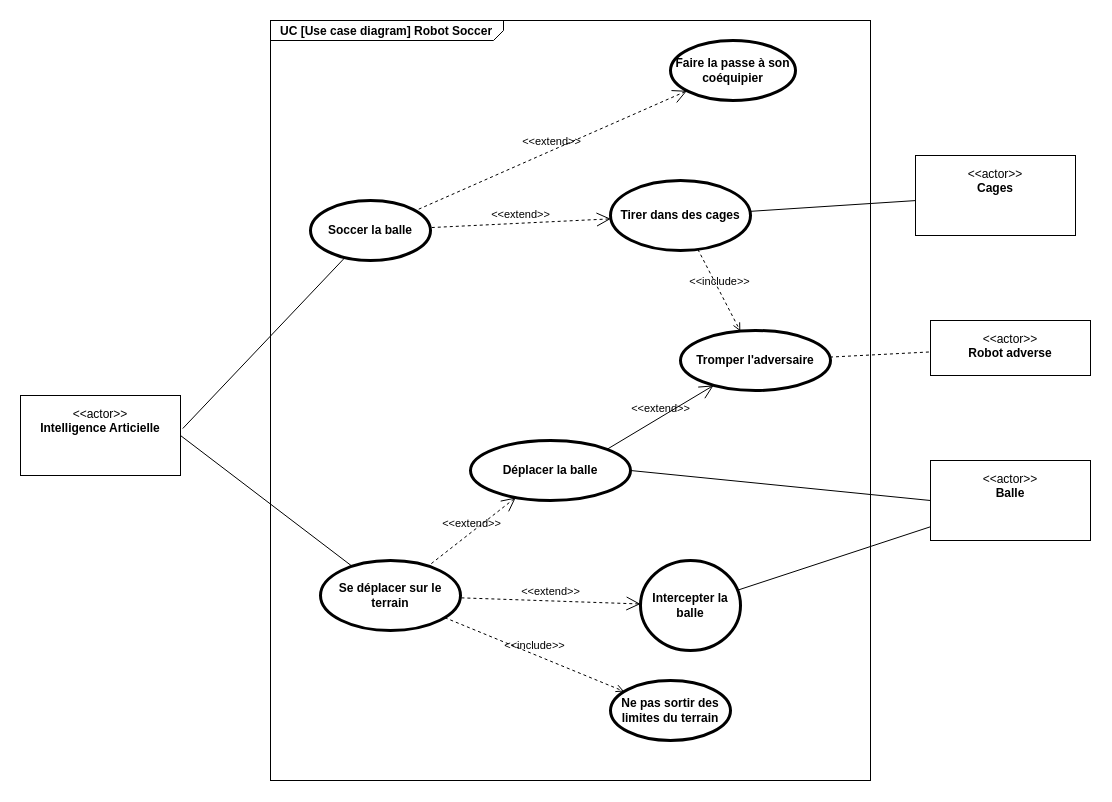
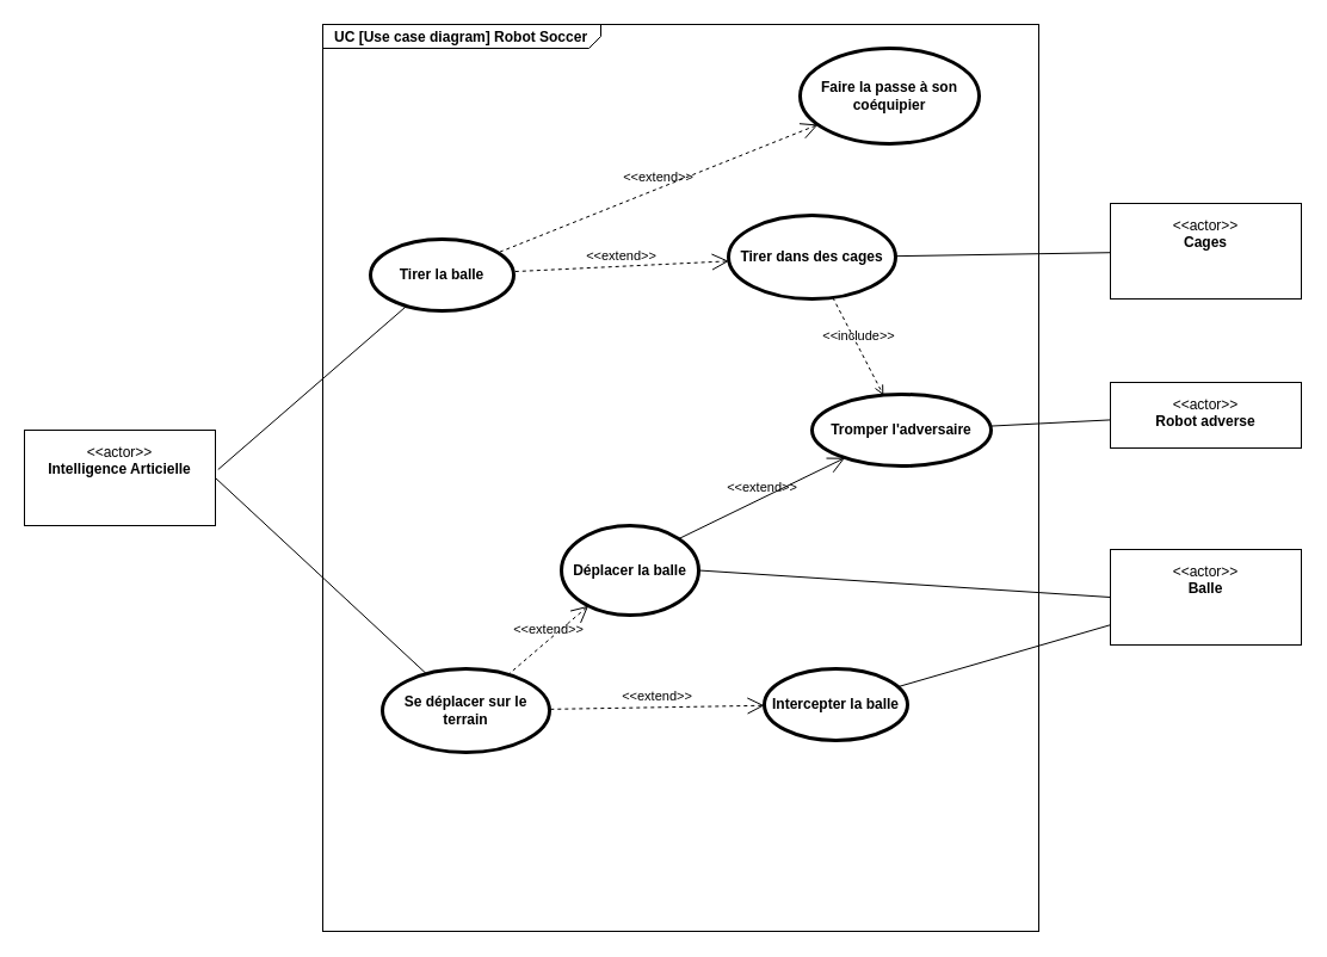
- <mxCell id="6" value="Faire la passe à son coéquipier" style="shape=ellipse;html=1;strokeWidth=3;fontStyle=1;whiteSpace=wrap;align=center;perimeter=ellipsePerimeter;" vertex="1" parent="1"><mxGeometry x="670" y="40" width="125" height="60" as="geometry" /></mxCell>
+ <mxCell id="6" value="Faire la passe à son coéquipier" style="shape=ellipse;html=1;strokeWidth=3;fontStyle=1;whiteSpace=wrap;align=center;perimeter=ellipsePerimeter;" vertex="1" parent="1"><mxGeometry x="670" y="40" width="150" height="80" as="geometry" /></mxCell>
- <mxCell id="22" value="&lt;p&gt;&amp;lt;&amp;lt;actor&amp;gt;&amp;gt;&lt;br&gt;&lt;b&gt;Cages&lt;/b&gt;&lt;/p&gt;" style="shape=rect;html=1;overflow=fill;whiteSpace=wrap;align=center;" vertex="1" parent="1"><mxGeometry x="915" y="155" width="160" height="80" as="geometry" /></mxCell>
+ <mxCell id="22" value="&lt;p&gt;&amp;lt;&amp;lt;actor&amp;gt;&amp;gt;&lt;br&gt;&lt;b&gt;Cages&lt;/b&gt;&lt;/p&gt;" style="shape=rect;html=1;overflow=fill;whiteSpace=wrap;align=center;" vertex="1" parent="1"><mxGeometry x="930" y="170" width="160" height="80" as="geometry" /></mxCell>
- <mxCell id="11" value="Soccer la balle" style="shape=ellipse;html=1;strokeWidth=3;fontStyle=1;whiteSpace=wrap;align=center;perimeter=ellipsePerimeter;" vertex="1" parent="1"><mxGeometry x="310" y="200" width="120" height="60" as="geometry" /></mxCell>
+ <mxCell id="11" value="Tirer la balle" style="shape=ellipse;html=1;strokeWidth=3;fontStyle=1;whiteSpace=wrap;align=center;perimeter=ellipsePerimeter;" vertex="1" parent="1"><mxGeometry x="310" y="200" width="120" height="60" as="geometry" /></mxCell>
- <mxCell id="23" value="" style="edgeStyle=none;html=1;endArrow=none;verticalAlign=bottom;rounded=0;dashed=1;" edge="1" parent="1" source="12" target="4"><mxGeometry width="160" relative="1" as="geometry"><mxPoint x="730" y="450" as="sourcePoint" /><mxPoint x="890" y="450" as="targetPoint" /></mxGeometry></mxCell>
+ <mxCell id="23" value="" style="edgeStyle=none;html=1;endArrow=none;verticalAlign=bottom;rounded=0;" edge="1" parent="1" source="12" target="4"><mxGeometry width="160" relative="1" as="geometry"><mxPoint x="730" y="450" as="sourcePoint" /><mxPoint x="890" y="450" as="targetPoint" /></mxGeometry></mxCell>
- <mxCell id="3" value="&lt;p&gt;&amp;lt;&amp;lt;actor&amp;gt;&amp;gt;&lt;br&gt;&lt;b&gt;Intelligence Articielle&lt;/b&gt;&lt;/p&gt;" style="shape=rect;html=1;overflow=fill;whiteSpace=wrap;align=center;" vertex="1" parent="1"><mxGeometry x="20" y="395" width="160" height="80" as="geometry" /></mxCell>
+ <mxCell id="3" value="&lt;p&gt;&amp;lt;&amp;lt;actor&amp;gt;&amp;gt;&lt;br&gt;&lt;b&gt;Intelligence Articielle&lt;/b&gt;&lt;/p&gt;" style="shape=rect;html=1;overflow=fill;whiteSpace=wrap;align=center;" vertex="1" parent="1"><mxGeometry x="20" y="360" width="160" height="80" as="geometry" /></mxCell>
- <mxCell id="8" value="Déplacer la balle" style="shape=ellipse;html=1;strokeWidth=3;fontStyle=1;whiteSpace=wrap;align=center;perimeter=ellipsePerimeter;" vertex="1" parent="1"><mxGeometry x="470" y="440" width="160" height="60" as="geometry" /></mxCell>
+ <mxCell id="8" value="Déplacer la balle" style="shape=ellipse;html=1;strokeWidth=3;fontStyle=1;whiteSpace=wrap;align=center;perimeter=ellipsePerimeter;" vertex="1" parent="1"><mxGeometry x="470" y="440" width="115" height="75" as="geometry" /></mxCell>
- <mxCell id="9" value="Intercepter la balle" style="shape=ellipse;html=1;strokeWidth=3;fontStyle=1;whiteSpace=wrap;align=center;perimeter=ellipsePerimeter;" vertex="1" parent="1"><mxGeometry x="640" y="560" width="100" height="90" as="geometry" /></mxCell>
+ <mxCell id="9" value="Intercepter la balle" style="shape=ellipse;html=1;strokeWidth=3;fontStyle=1;whiteSpace=wrap;align=center;perimeter=ellipsePerimeter;" vertex="1" parent="1"><mxGeometry x="640" y="560" width="120" height="60" as="geometry" /></mxCell>
- <mxCell id="17" value="&amp;lt;&amp;lt;include&amp;gt;&amp;gt;" style="edgeStyle=none;html=1;endArrow=open;verticalAlign=bottom;dashed=1;labelBackgroundColor=none;rounded=0;" edge="1" parent="1" source="5" target="7"><mxGeometry width="160" relative="1" as="geometry"><mxPoint x="711" y="183" as="sourcePoint" /><mxPoint x="815" y="230" as="targetPoint" /></mxGeometry></mxCell>
- <mxCell id="7" value="Ne pas sortir des limites du terrain" style="shape=ellipse;html=1;strokeWidth=3;fontStyle=1;whiteSpace=wrap;align=center;perimeter=ellipsePerimeter;" vertex="1" parent="1"><mxGeometry x="610" y="680" width="120" height="60" as="geometry" /></mxCell>
